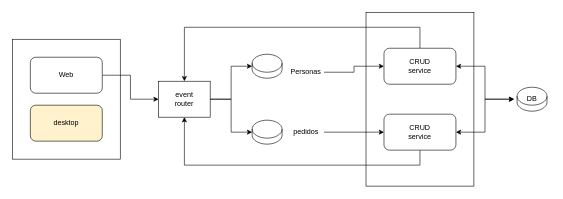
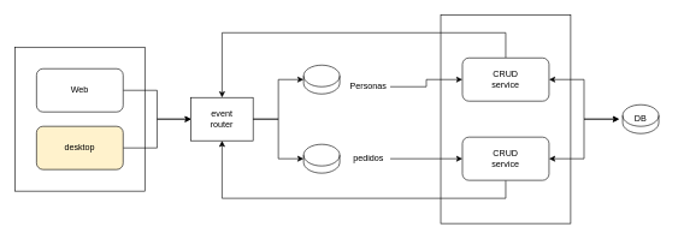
+ <mxCell id="6" style="edgeStyle=orthogonalEdgeStyle;rounded=0;orthogonalLoop=1;jettySize=auto;html=1;entryX=0;entryY=0.5;entryDx=0;entryDy=0;" edge="1" parent="1" source="7" target="8"><mxGeometry relative="1" as="geometry" /></mxCell>
